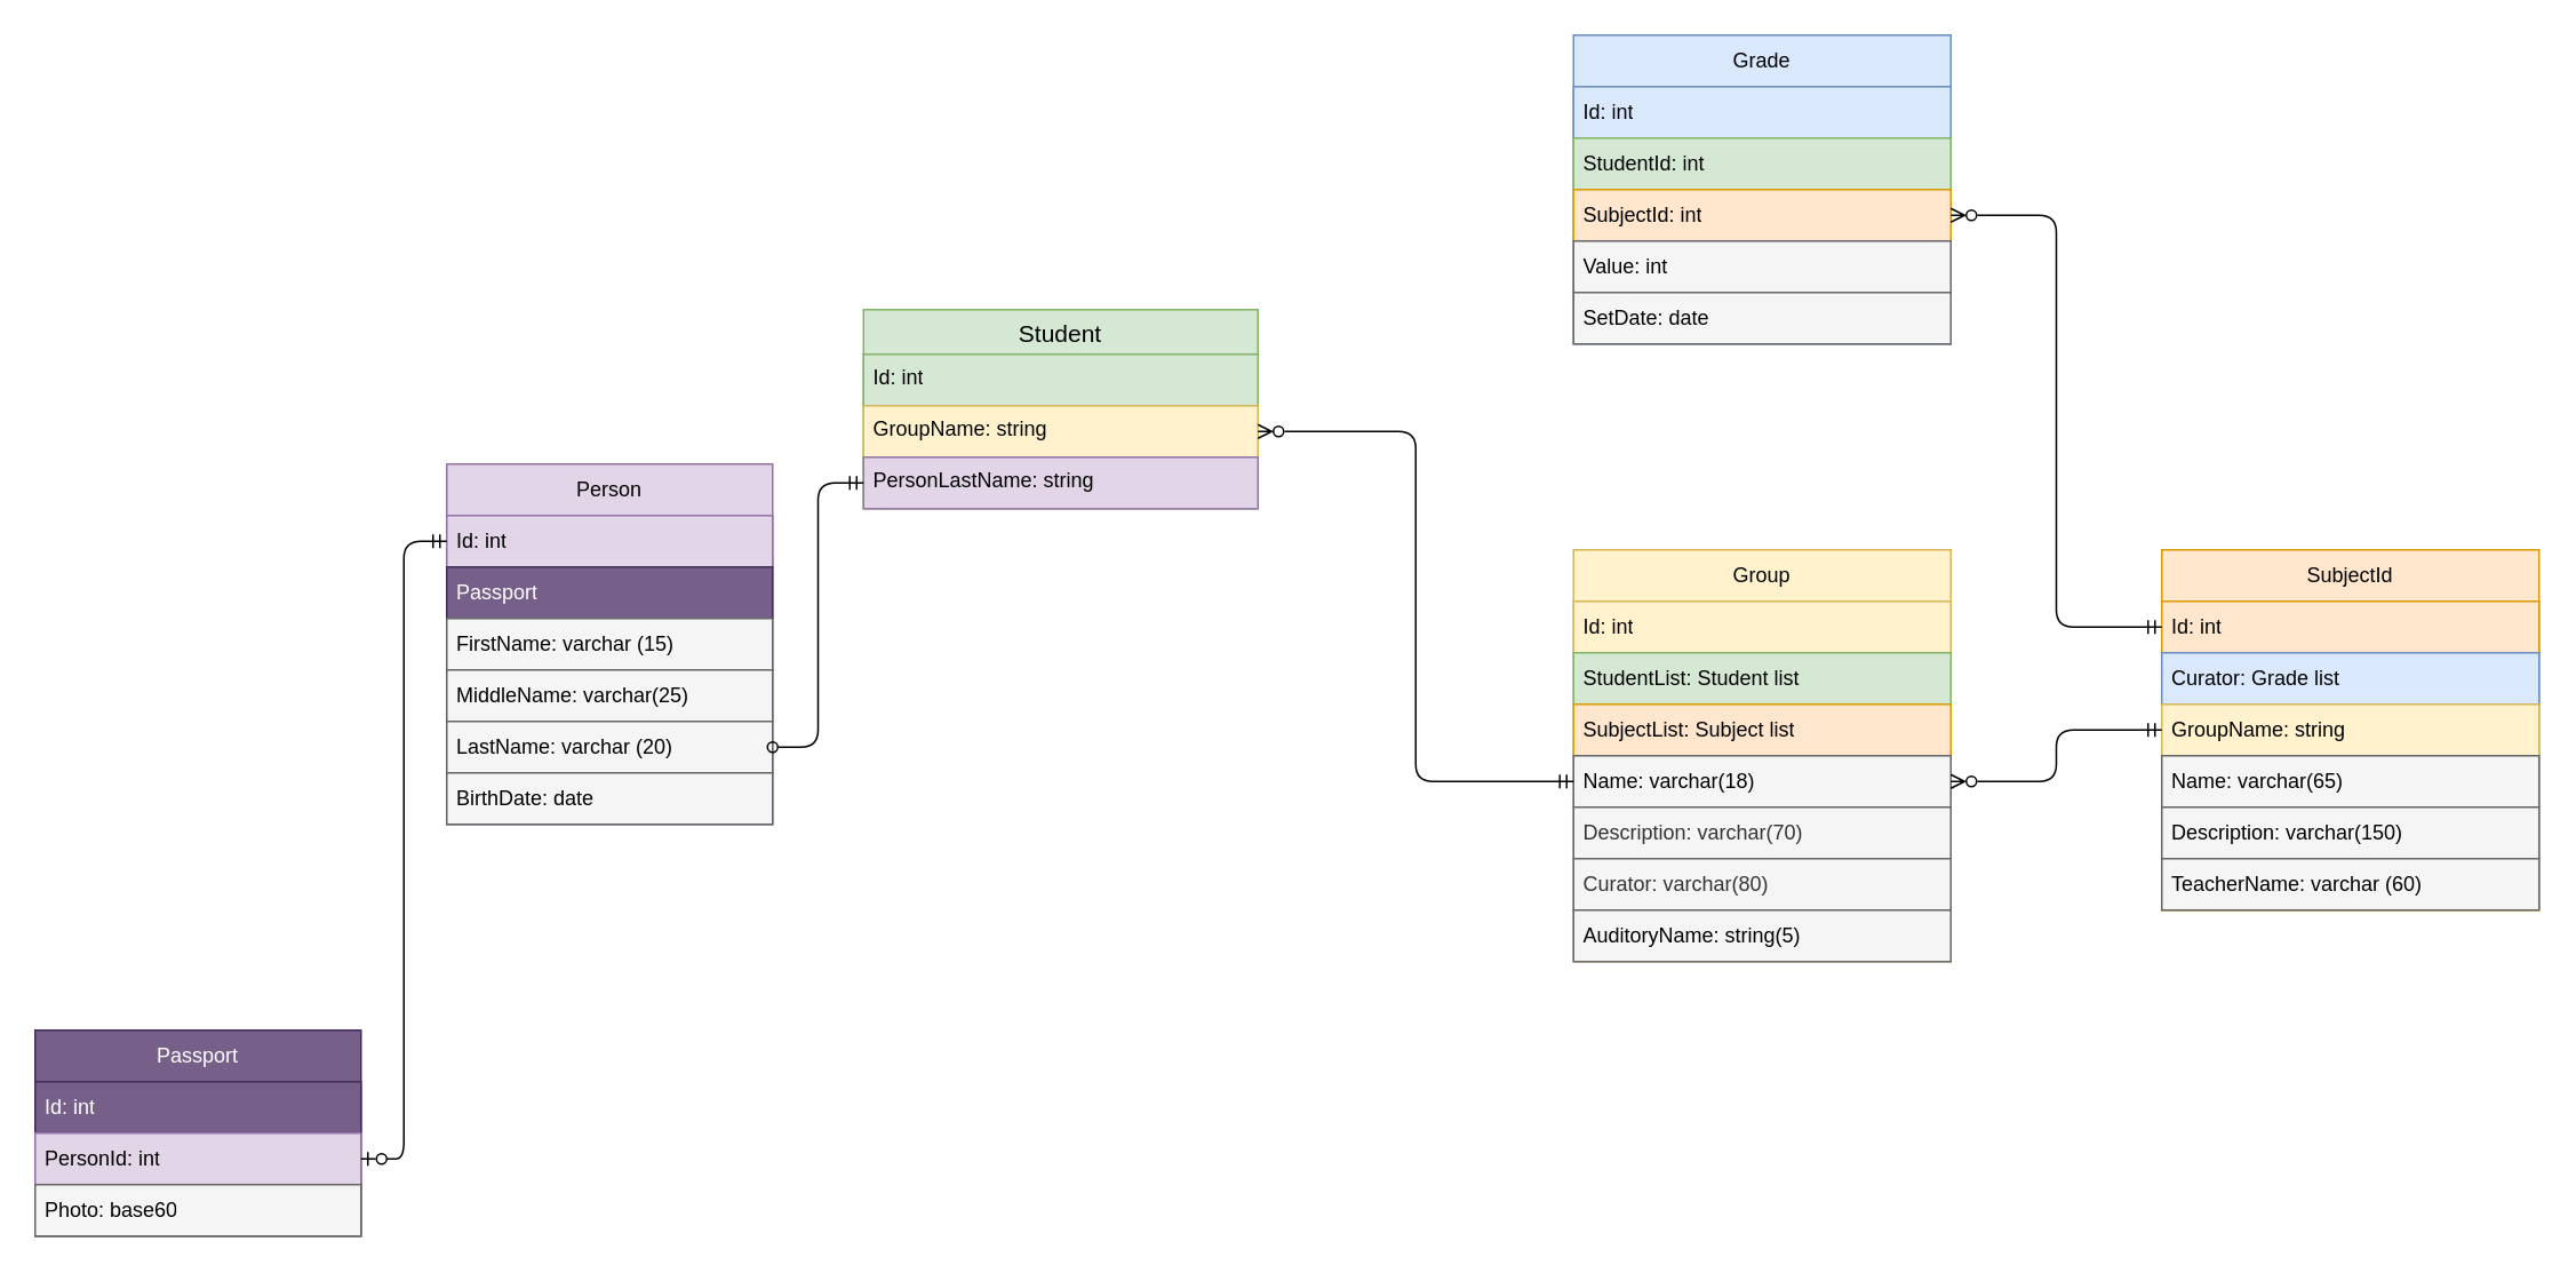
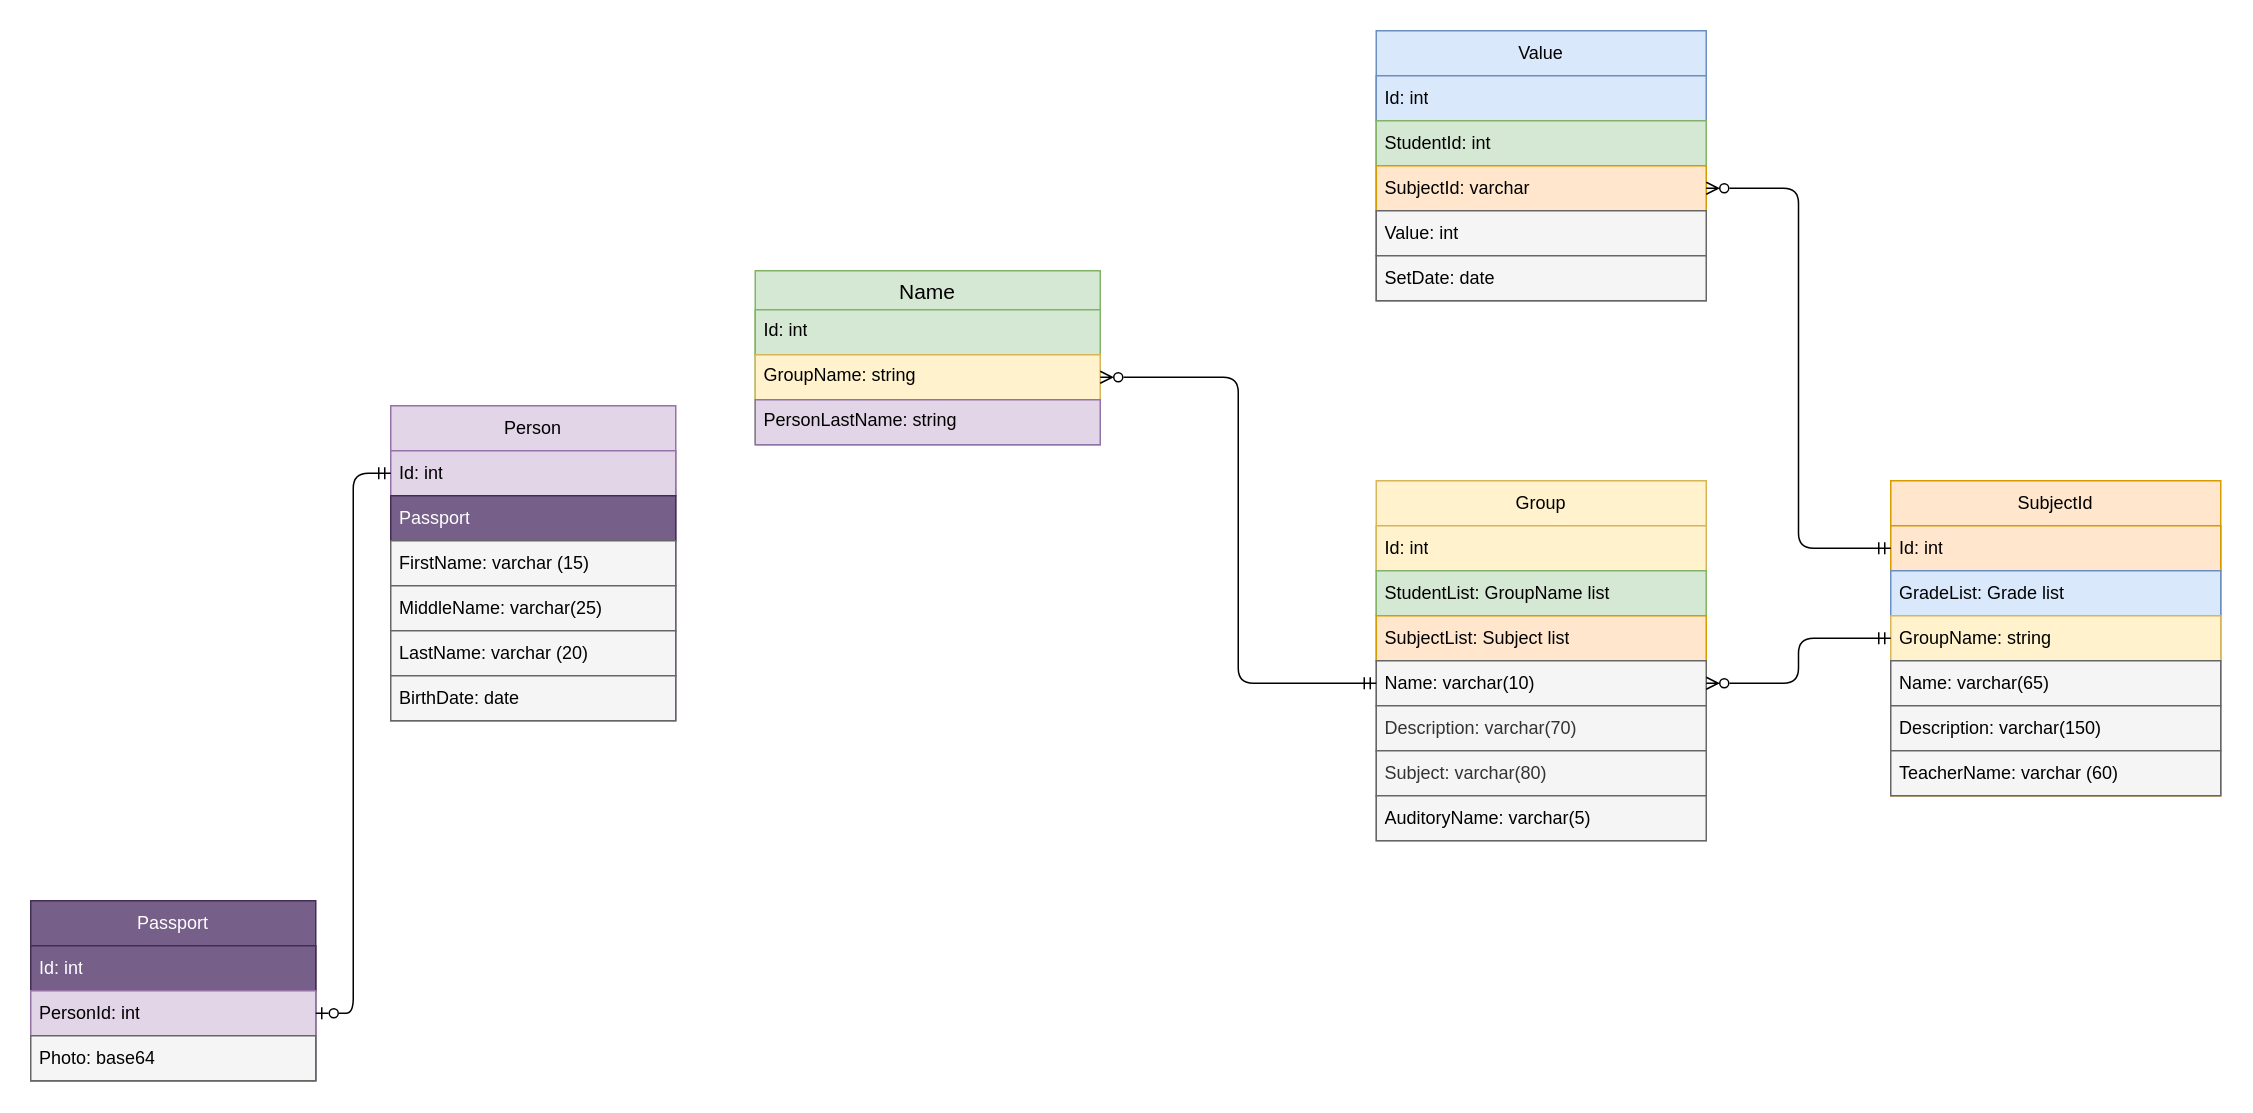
- <mxCell id="34" value="Grade" style="swimlane;fontStyle=0;childLayout=stackLayout;horizontal=1;startSize=30;horizontalStack=0;resizeParent=1;resizeParentMax=0;resizeLast=0;collapsible=1;marginBottom=0;whiteSpace=wrap;html=1;fillColor=#dae8fc;strokeColor=#6c8ebf;" parent="1" vertex="1"><mxGeometry x="917" y="20" width="220" height="180" as="geometry"><mxRectangle x="-430" y="140" width="70" height="30" as="alternateBounds" /></mxGeometry></mxCell>
+ <mxCell id="34" value="Value" style="swimlane;fontStyle=0;childLayout=stackLayout;horizontal=1;startSize=30;horizontalStack=0;resizeParent=1;resizeParentMax=0;resizeLast=0;collapsible=1;marginBottom=0;whiteSpace=wrap;html=1;fillColor=#dae8fc;strokeColor=#6c8ebf;" parent="1" vertex="1"><mxGeometry x="917" y="20" width="220" height="180" as="geometry"><mxRectangle x="-430" y="140" width="70" height="30" as="alternateBounds" /></mxGeometry></mxCell>
- <mxCell id="37" value="SubjectId: int" style="text;strokeColor=#d79b00;fillColor=#ffe6cc;align=left;verticalAlign=middle;spacingLeft=4;spacingRight=4;overflow=hidden;points=[[0,0.5],[1,0.5]];portConstraint=eastwest;rotatable=0;whiteSpace=wrap;html=1;" parent="34" vertex="1"><mxGeometry y="90" width="220" height="30" as="geometry" /></mxCell>
+ <mxCell id="37" value="SubjectId: varchar" style="text;strokeColor=#d79b00;fillColor=#ffe6cc;align=left;verticalAlign=middle;spacingLeft=4;spacingRight=4;overflow=hidden;points=[[0,0.5],[1,0.5]];portConstraint=eastwest;rotatable=0;whiteSpace=wrap;html=1;" parent="34" vertex="1"><mxGeometry y="90" width="220" height="30" as="geometry" /></mxCell>
- <mxCell id="2" value="Student" style="swimlane;fontStyle=0;childLayout=stackLayout;horizontal=1;startSize=26;horizontalStack=0;resizeParent=1;resizeParentMax=0;resizeLast=0;collapsible=1;marginBottom=0;align=center;fontSize=14;fillColor=#d5e8d4;strokeColor=#82b366;" parent="1" vertex="1"><mxGeometry x="503" y="180" width="230" height="116" as="geometry" /></mxCell>
+ <mxCell id="2" value="Name" style="swimlane;fontStyle=0;childLayout=stackLayout;horizontal=1;startSize=26;horizontalStack=0;resizeParent=1;resizeParentMax=0;resizeLast=0;collapsible=1;marginBottom=0;align=center;fontSize=14;fillColor=#d5e8d4;strokeColor=#82b366;" parent="1" vertex="1"><mxGeometry x="503" y="180" width="230" height="116" as="geometry" /></mxCell>
- <mxCell id="41" style="edgeStyle=orthogonalEdgeStyle;rounded=1;orthogonalLoop=1;jettySize=auto;html=1;curved=0;startArrow=ERmandOne;startFill=0;endArrow=oval;endFill=0;" edge="1" parent="1" source="5" target="11"><mxGeometry relative="1" as="geometry" /></mxCell>
- <mxCell id="20" value="StudentList: Student list" style="text;strokeColor=#82b366;fillColor=#d5e8d4;align=left;verticalAlign=middle;spacingLeft=4;spacingRight=4;overflow=hidden;points=[[0,0.5],[1,0.5]];portConstraint=eastwest;rotatable=0;whiteSpace=wrap;html=1;" parent="18" vertex="1"><mxGeometry y="60" width="220" height="30" as="geometry" /></mxCell>
+ <mxCell id="20" value="StudentList: GroupName list" style="text;strokeColor=#82b366;fillColor=#d5e8d4;align=left;verticalAlign=middle;spacingLeft=4;spacingRight=4;overflow=hidden;points=[[0,0.5],[1,0.5]];portConstraint=eastwest;rotatable=0;whiteSpace=wrap;html=1;" parent="18" vertex="1"><mxGeometry y="60" width="220" height="30" as="geometry" /></mxCell>
- <mxCell id="29" value="Curator: Grade list" style="text;strokeColor=#6c8ebf;fillColor=#dae8fc;align=left;verticalAlign=middle;spacingLeft=4;spacingRight=4;overflow=hidden;points=[[0,0.5],[1,0.5]];portConstraint=eastwest;rotatable=0;whiteSpace=wrap;html=1;" parent="27" vertex="1"><mxGeometry y="60" width="220" height="30" as="geometry" /></mxCell>
+ <mxCell id="29" value="GradeList: Grade list" style="text;strokeColor=#6c8ebf;fillColor=#dae8fc;align=left;verticalAlign=middle;spacingLeft=4;spacingRight=4;overflow=hidden;points=[[0,0.5],[1,0.5]];portConstraint=eastwest;rotatable=0;whiteSpace=wrap;html=1;" parent="27" vertex="1"><mxGeometry y="60" width="220" height="30" as="geometry" /></mxCell>
- <mxCell id="22" value="Name: varchar(18)" style="text;align=left;verticalAlign=middle;spacingLeft=4;spacingRight=4;overflow=hidden;points=[[0,0.5],[1,0.5]];portConstraint=eastwest;rotatable=0;whiteSpace=wrap;html=1;fillColor=#f5f5f5;fontColor=#000000;strokeColor=#666666;" parent="18" vertex="1"><mxGeometry y="120" width="220" height="30" as="geometry" /></mxCell>
+ <mxCell id="22" value="Name: varchar(10)" style="text;align=left;verticalAlign=middle;spacingLeft=4;spacingRight=4;overflow=hidden;points=[[0,0.5],[1,0.5]];portConstraint=eastwest;rotatable=0;whiteSpace=wrap;html=1;fillColor=#f5f5f5;fontColor=#000000;strokeColor=#666666;" parent="18" vertex="1"><mxGeometry y="120" width="220" height="30" as="geometry" /></mxCell>
- <mxCell id="24" value="Curator: varchar(80)" style="text;strokeColor=#666666;fillColor=#f5f5f5;align=left;verticalAlign=middle;spacingLeft=4;spacingRight=4;overflow=hidden;points=[[0,0.5],[1,0.5]];portConstraint=eastwest;rotatable=0;whiteSpace=wrap;html=1;fontColor=#333333;" parent="18" vertex="1"><mxGeometry y="180" width="220" height="30" as="geometry" /></mxCell>
+ <mxCell id="24" value="Subject: varchar(80)" style="text;strokeColor=#666666;fillColor=#f5f5f5;align=left;verticalAlign=middle;spacingLeft=4;spacingRight=4;overflow=hidden;points=[[0,0.5],[1,0.5]];portConstraint=eastwest;rotatable=0;whiteSpace=wrap;html=1;fontColor=#333333;" parent="18" vertex="1"><mxGeometry y="180" width="220" height="30" as="geometry" /></mxCell>
- <mxCell id="25" value="AuditoryName: string(5)" style="text;strokeColor=#666666;fillColor=#f5f5f5;align=left;verticalAlign=middle;spacingLeft=4;spacingRight=4;overflow=hidden;points=[[0,0.5],[1,0.5]];portConstraint=eastwest;rotatable=0;whiteSpace=wrap;html=1;fontColor=#000000;" parent="18" vertex="1"><mxGeometry y="210" width="220" height="30" as="geometry" /></mxCell>
+ <mxCell id="25" value="AuditoryName: varchar(5)" style="text;strokeColor=#666666;fillColor=#f5f5f5;align=left;verticalAlign=middle;spacingLeft=4;spacingRight=4;overflow=hidden;points=[[0,0.5],[1,0.5]];portConstraint=eastwest;rotatable=0;whiteSpace=wrap;html=1;fontColor=#000000;" parent="18" vertex="1"><mxGeometry y="210" width="220" height="30" as="geometry" /></mxCell>
- <mxCell id="16" value="Photo: base60" style="text;strokeColor=#666666;fillColor=#f5f5f5;align=left;verticalAlign=middle;spacingLeft=4;spacingRight=4;overflow=hidden;points=[[0,0.5],[1,0.5]];portConstraint=eastwest;rotatable=0;whiteSpace=wrap;html=1;fontColor=#000000;" parent="13" vertex="1"><mxGeometry y="90" width="190" height="30" as="geometry" /></mxCell>
+ <mxCell id="16" value="Photo: base64" style="text;strokeColor=#666666;fillColor=#f5f5f5;align=left;verticalAlign=middle;spacingLeft=4;spacingRight=4;overflow=hidden;points=[[0,0.5],[1,0.5]];portConstraint=eastwest;rotatable=0;whiteSpace=wrap;html=1;fontColor=#000000;" parent="13" vertex="1"><mxGeometry y="90" width="190" height="30" as="geometry" /></mxCell>
